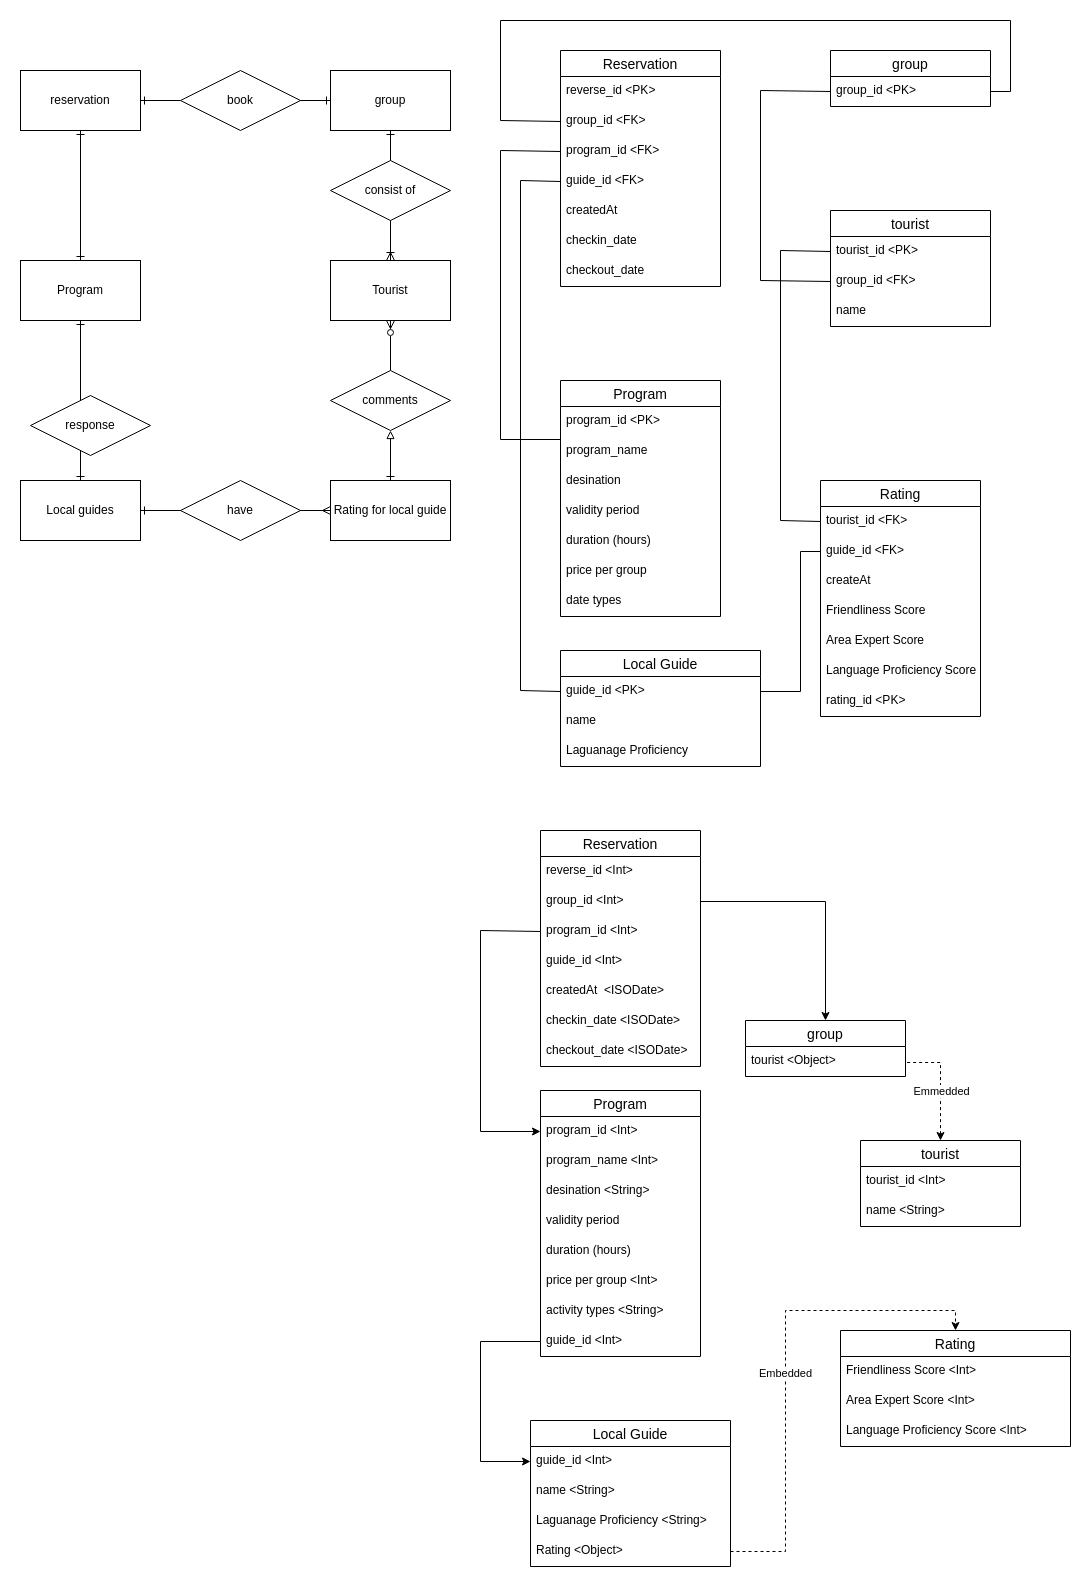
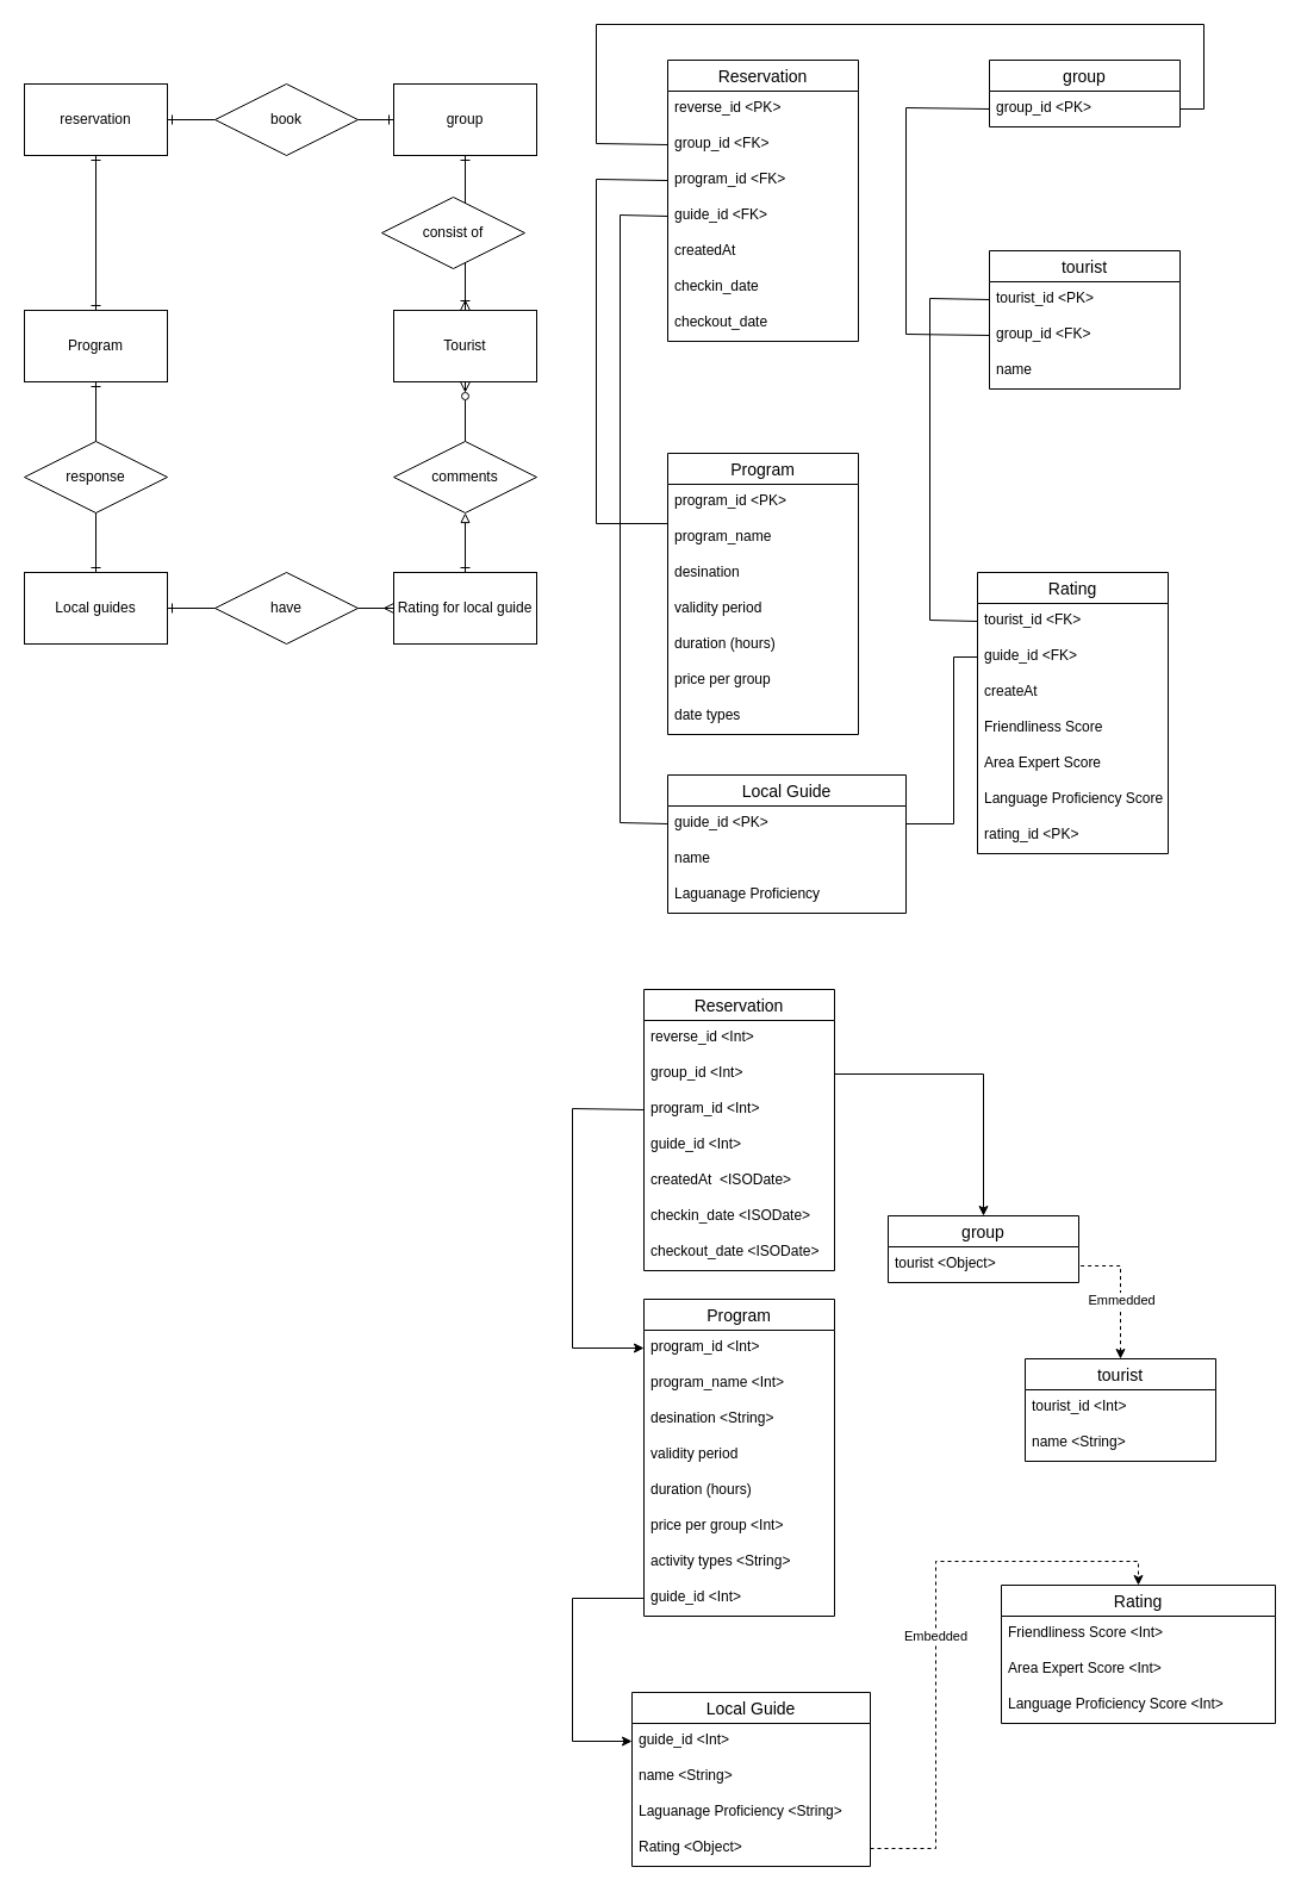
- <mxCell id="14" value="consist of" style="shape=rhombus;perimeter=rhombusPerimeter;whiteSpace=wrap;html=1;align=center;" parent="1" vertex="1"><mxGeometry x="330" y="160" width="120" height="60" as="geometry" /></mxCell>
+ <mxCell id="14" value="consist of" style="shape=rhombus;perimeter=rhombusPerimeter;whiteSpace=wrap;html=1;align=center;" parent="1" vertex="1"><mxGeometry x="320" y="165" width="120" height="60" as="geometry" /></mxCell>
- <mxCell id="13" value="response" style="shape=rhombus;perimeter=rhombusPerimeter;whiteSpace=wrap;html=1;align=center;" parent="1" vertex="1"><mxGeometry x="30" y="395" width="120" height="60" as="geometry" /></mxCell>
+ <mxCell id="13" value="response" style="shape=rhombus;perimeter=rhombusPerimeter;whiteSpace=wrap;html=1;align=center;" parent="1" vertex="1"><mxGeometry x="20" y="370" width="120" height="60" as="geometry" /></mxCell>
